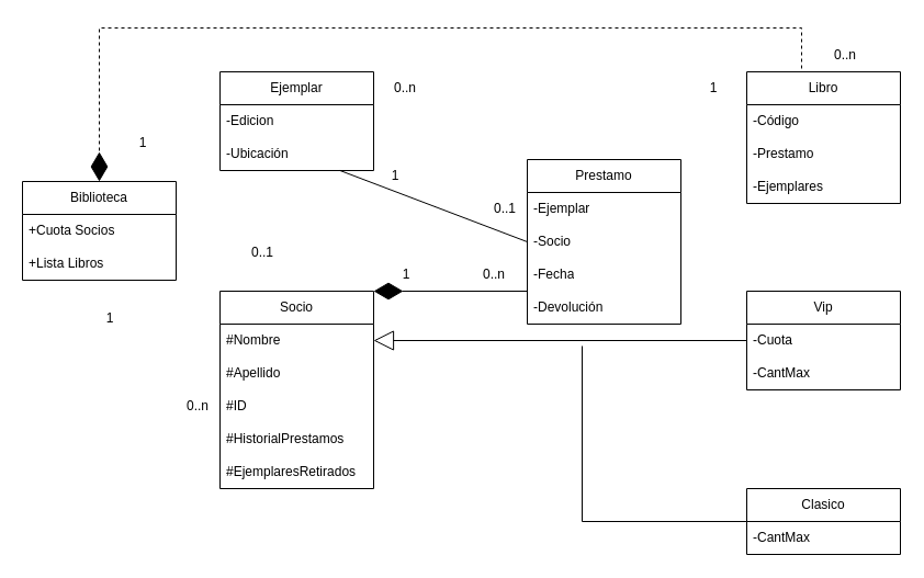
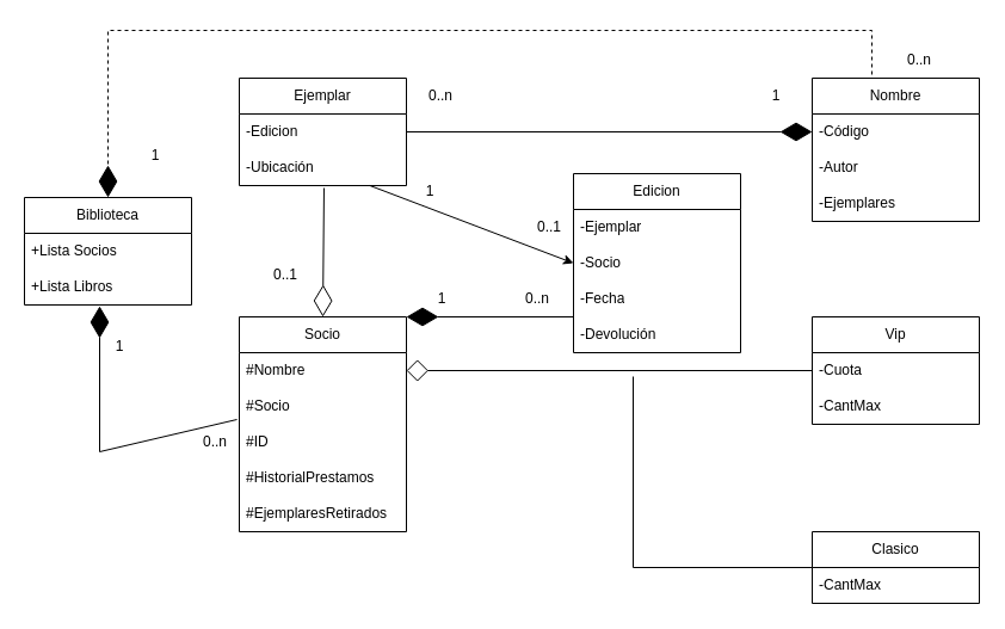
- <mxCell id="5" value="Libro" style="swimlane;fontStyle=0;childLayout=stackLayout;horizontal=1;startSize=30;horizontalStack=0;resizeParent=1;resizeParentMax=0;resizeLast=0;collapsible=1;marginBottom=0;whiteSpace=wrap;html=1;" vertex="1" parent="1"><mxGeometry x="680" y="60" width="140" height="120" as="geometry" /></mxCell>
+ <mxCell id="5" value="Nombre" style="swimlane;fontStyle=0;childLayout=stackLayout;horizontal=1;startSize=30;horizontalStack=0;resizeParent=1;resizeParentMax=0;resizeLast=0;collapsible=1;marginBottom=0;whiteSpace=wrap;html=1;" vertex="1" parent="1"><mxGeometry x="680" y="60" width="140" height="120" as="geometry" /></mxCell>
+ <mxCell id="28" value="" style="endArrow=diamondThin;endFill=1;endSize=24;html=1;rounded=0;entryX=0;entryY=0.5;entryDx=0;entryDy=0;exitX=1;exitY=0.5;exitDx=0;exitDy=0;" edge="1" parent="1" source="3" target="6"><mxGeometry width="160" relative="1" as="geometry"><mxPoint x="510" y="410" as="sourcePoint" /><mxPoint x="670" y="410" as="targetPoint" /></mxGeometry></mxCell>
- <mxCell id="7" value="-Prestamo" style="text;strokeColor=none;fillColor=none;align=left;verticalAlign=middle;spacingLeft=4;spacingRight=4;overflow=hidden;points=[[0,0.5],[1,0.5]];portConstraint=eastwest;rotatable=0;whiteSpace=wrap;html=1;" vertex="1" parent="5"><mxGeometry y="60" width="140" height="30" as="geometry" /></mxCell>
+ <mxCell id="7" value="-Autor" style="text;strokeColor=none;fillColor=none;align=left;verticalAlign=middle;spacingLeft=4;spacingRight=4;overflow=hidden;points=[[0,0.5],[1,0.5]];portConstraint=eastwest;rotatable=0;whiteSpace=wrap;html=1;" vertex="1" parent="5"><mxGeometry y="60" width="140" height="30" as="geometry" /></mxCell>
- <mxCell id="23" value="Prestamo" style="swimlane;fontStyle=0;childLayout=stackLayout;horizontal=1;startSize=30;horizontalStack=0;resizeParent=1;resizeParentMax=0;resizeLast=0;collapsible=1;marginBottom=0;whiteSpace=wrap;html=1;" vertex="1" parent="1"><mxGeometry x="480" y="140" width="140" height="150" as="geometry" /></mxCell>
+ <mxCell id="23" value="Edicion" style="swimlane;fontStyle=0;childLayout=stackLayout;horizontal=1;startSize=30;horizontalStack=0;resizeParent=1;resizeParentMax=0;resizeLast=0;collapsible=1;marginBottom=0;whiteSpace=wrap;html=1;" vertex="1" parent="1"><mxGeometry x="480" y="140" width="140" height="150" as="geometry" /></mxCell>
+ <mxCell id="32" value="" style="endArrow=diamondThin;endFill=0;endSize=24;html=1;rounded=0;entryX=0.5;entryY=0;entryDx=0;entryDy=0;exitX=0.507;exitY=1.067;exitDx=0;exitDy=0;exitPerimeter=0;" edge="1" parent="1" source="4" target="9"><mxGeometry width="160" relative="1" as="geometry"><mxPoint x="220" y="200" as="sourcePoint" /><mxPoint x="380" y="200" as="targetPoint" /></mxGeometry></mxCell>
- <mxCell id="21" value="+Cuota Socios" style="text;strokeColor=none;fillColor=none;align=left;verticalAlign=middle;spacingLeft=4;spacingRight=4;overflow=hidden;points=[[0,0.5],[1,0.5]];portConstraint=eastwest;rotatable=0;whiteSpace=wrap;html=1;" vertex="1" parent="20"><mxGeometry y="30" width="140" height="30" as="geometry" /></mxCell>
+ <mxCell id="21" value="+Lista Socios" style="text;strokeColor=none;fillColor=none;align=left;verticalAlign=middle;spacingLeft=4;spacingRight=4;overflow=hidden;points=[[0,0.5],[1,0.5]];portConstraint=eastwest;rotatable=0;whiteSpace=wrap;html=1;" vertex="1" parent="20"><mxGeometry y="30" width="140" height="30" as="geometry" /></mxCell>
- <mxCell id="34" value="" style="endArrow=none;html=1;rounded=0;entryX=0;entryY=0.5;entryDx=0;entryDy=0;" edge="1" parent="1" source="4" target="25"><mxGeometry width="50" height="50" relative="1" as="geometry"><mxPoint x="400" y="340" as="sourcePoint" /><mxPoint x="450" y="290" as="targetPoint" /></mxGeometry></mxCell>
+ <mxCell id="34" value="" style="endArrow=classic;html=1;rounded=0;entryX=0;entryY=0.5;entryDx=0;entryDy=0;" edge="1" parent="1" source="4" target="25"><mxGeometry width="50" height="50" relative="1" as="geometry"><mxPoint x="400" y="340" as="sourcePoint" /><mxPoint x="450" y="290" as="targetPoint" /></mxGeometry></mxCell>
- <mxCell id="29" value="" style="endArrow=block;endSize=16;endFill=0;html=1;rounded=0;exitX=0;exitY=0.5;exitDx=0;exitDy=0;entryX=1;entryY=0.5;entryDx=0;entryDy=0;" edge="1" parent="1" source="16" target="10"><mxGeometry width="160" relative="1" as="geometry"><mxPoint x="462.06" y="341.97" as="sourcePoint" /><mxPoint x="660" y="340" as="targetPoint" /></mxGeometry></mxCell>
+ <mxCell id="29" value="" style="endArrow=diamond;endSize=16;endFill=0;html=1;rounded=0;exitX=0;exitY=0.5;exitDx=0;exitDy=0;entryX=1;entryY=0.5;entryDx=0;entryDy=0;" edge="1" parent="1" source="16" target="10"><mxGeometry width="160" relative="1" as="geometry"><mxPoint x="462.06" y="341.97" as="sourcePoint" /><mxPoint x="660" y="340" as="targetPoint" /></mxGeometry></mxCell>
- <mxCell id="11" value="#Apellido" style="text;strokeColor=none;fillColor=none;align=left;verticalAlign=middle;spacingLeft=4;spacingRight=4;overflow=hidden;points=[[0,0.5],[1,0.5]];portConstraint=eastwest;rotatable=0;whiteSpace=wrap;html=1;" vertex="1" parent="9"><mxGeometry y="60" width="140" height="30" as="geometry" /></mxCell>
+ <mxCell id="11" value="#Socio" style="text;strokeColor=none;fillColor=none;align=left;verticalAlign=middle;spacingLeft=4;spacingRight=4;overflow=hidden;points=[[0,0.5],[1,0.5]];portConstraint=eastwest;rotatable=0;whiteSpace=wrap;html=1;" vertex="1" parent="9"><mxGeometry y="60" width="140" height="30" as="geometry" /></mxCell>
+ <mxCell id="44" value="" style="endArrow=diamondThin;endFill=1;endSize=24;html=1;rounded=0;entryX=0.45;entryY=1.033;entryDx=0;entryDy=0;entryPerimeter=0;exitX=-0.014;exitY=-0.133;exitDx=0;exitDy=0;exitPerimeter=0;" edge="1" parent="1" source="12" target="22"><mxGeometry width="160" relative="1" as="geometry"><mxPoint x="83" y="340" as="sourcePoint" /><mxPoint x="510" y="180" as="targetPoint" /><Array as="points"><mxPoint x="83" y="373" /></Array></mxGeometry></mxCell>
